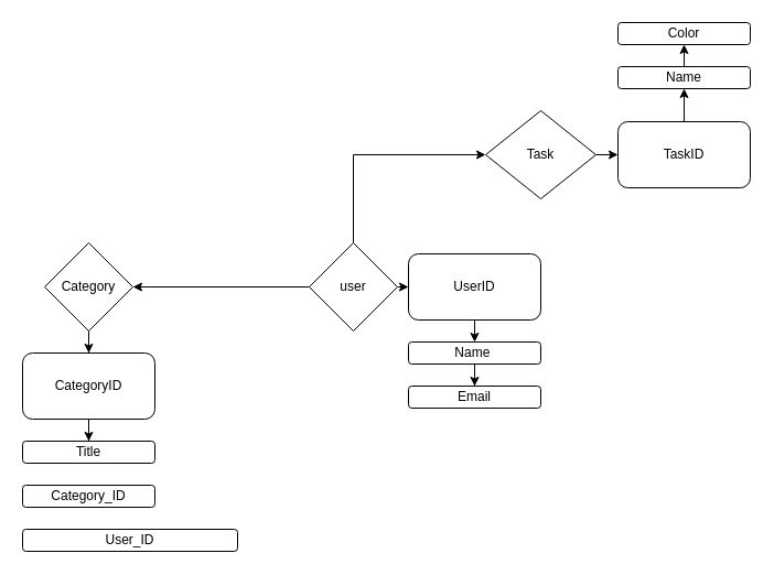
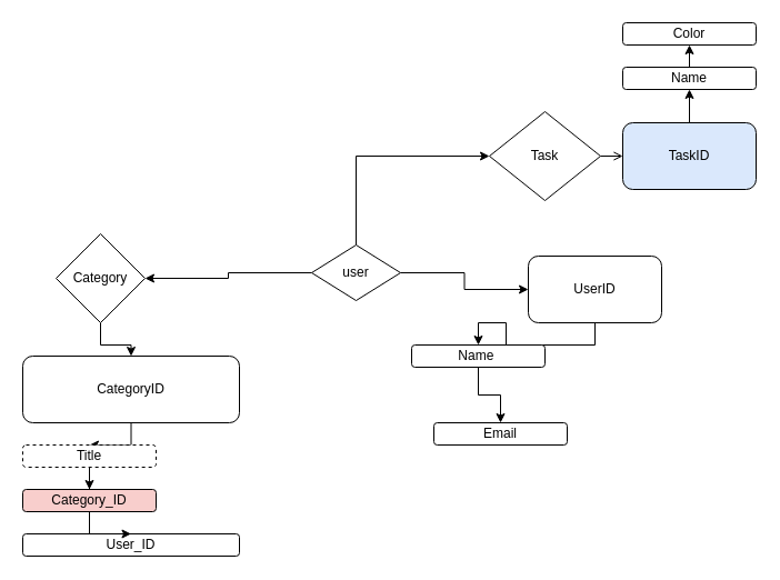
- <mxCell id="6" style="edgeStyle=orthogonalEdgeStyle;rounded=0;orthogonalLoop=1;jettySize=auto;html=1;exitX=1;exitY=0.5;exitDx=0;exitDy=0;entryX=0;entryY=0.5;entryDx=0;entryDy=0;" edge="1" parent="1" source="7" target="15"><mxGeometry relative="1" as="geometry" /></mxCell>
+ <mxCell id="6" style="edgeStyle=orthogonalEdgeStyle;rounded=0;orthogonalLoop=1;jettySize=auto;html=1;exitX=1;exitY=0.5;exitDx=0;exitDy=0;entryX=0;entryY=0.5;entryDx=0;entryDy=0;endArrow=open;" edge="1" parent="1" source="7" target="15"><mxGeometry relative="1" as="geometry" /></mxCell>
- <mxCell id="15" value="TaskID" style="rounded=1;whiteSpace=wrap;html=1;" vertex="1" parent="1"><mxGeometry x="560" y="110" width="120" height="60" as="geometry" /></mxCell>
+ <mxCell id="15" value="TaskID" style="rounded=1;whiteSpace=wrap;html=1;fillColor=#dae8fc;" vertex="1" parent="1"><mxGeometry x="560" y="110" width="120" height="60" as="geometry" /></mxCell>
- <mxCell id="9" value="Category" style="rhombus;whiteSpace=wrap;html=1;" vertex="1" parent="1"><mxGeometry x="40" y="220" width="80" height="80" as="geometry" /></mxCell>
+ <mxCell id="9" value="Category" style="rhombus;whiteSpace=wrap;html=1;" vertex="1" parent="1"><mxGeometry x="50" y="210" width="80" height="80" as="geometry" /></mxCell>
- <mxCell id="5" value="user" style="rhombus;whiteSpace=wrap;html=1;" vertex="1" parent="1"><mxGeometry x="280" y="220" width="80" height="80" as="geometry" /></mxCell>
+ <mxCell id="5" value="user" style="rhombus;whiteSpace=wrap;html=1;" vertex="1" parent="1"><mxGeometry x="280" y="220" width="80" height="50" as="geometry" /></mxCell>
- <mxCell id="13" value="UserID" style="rounded=1;whiteSpace=wrap;html=1;" vertex="1" parent="1"><mxGeometry x="370" y="230" width="120" height="60" as="geometry" /></mxCell>
+ <mxCell id="13" value="UserID" style="rounded=1;whiteSpace=wrap;html=1;" vertex="1" parent="1"><mxGeometry x="475" y="230" width="120" height="60" as="geometry" /></mxCell>
- <mxCell id="11" value="CategoryID" style="rounded=1;whiteSpace=wrap;html=1;" vertex="1" parent="1"><mxGeometry x="20" y="320" width="120" height="60" as="geometry" /></mxCell>
+ <mxCell id="11" value="CategoryID" style="rounded=1;whiteSpace=wrap;html=1;" vertex="1" parent="1"><mxGeometry x="20" y="320" width="195" height="60" as="geometry" /></mxCell>
- <mxCell id="19" value="Email" style="rounded=1;whiteSpace=wrap;html=1;" vertex="1" parent="1"><mxGeometry x="370" y="350" width="120" height="20" as="geometry" /></mxCell>
+ <mxCell id="19" value="Email" style="rounded=1;whiteSpace=wrap;html=1;" vertex="1" parent="1"><mxGeometry x="390" y="380" width="120" height="20" as="geometry" /></mxCell>
- <mxCell id="27" value="Title" style="rounded=1;whiteSpace=wrap;html=1;" vertex="1" parent="1"><mxGeometry x="20" y="400" width="120" height="20" as="geometry" /></mxCell>
+ <mxCell id="27" value="Title" style="rounded=1;whiteSpace=wrap;html=1;dashed=1;" vertex="1" parent="1"><mxGeometry x="20" y="400" width="120" height="20" as="geometry" /></mxCell>
+ <mxCell id="26" style="edgeStyle=orthogonalEdgeStyle;rounded=0;orthogonalLoop=1;jettySize=auto;html=1;exitX=0.5;exitY=1;exitDx=0;exitDy=0;" edge="1" parent="1" source="27" target="25"><mxGeometry relative="1" as="geometry" /></mxCell>
- <mxCell id="25" value="Category_ID" style="rounded=1;whiteSpace=wrap;html=1;" vertex="1" parent="1"><mxGeometry x="20" y="440" width="120" height="20" as="geometry" /></mxCell>
+ <mxCell id="25" value="Category_ID" style="rounded=1;whiteSpace=wrap;html=1;fillColor=#f8cecc;" vertex="1" parent="1"><mxGeometry x="20" y="440" width="120" height="20" as="geometry" /></mxCell>
+ <mxCell id="24" style="edgeStyle=orthogonalEdgeStyle;rounded=0;orthogonalLoop=1;jettySize=auto;html=1;exitX=0.5;exitY=1;exitDx=0;exitDy=0;" edge="1" parent="1" source="25" target="23"><mxGeometry relative="1" as="geometry" /></mxCell>
